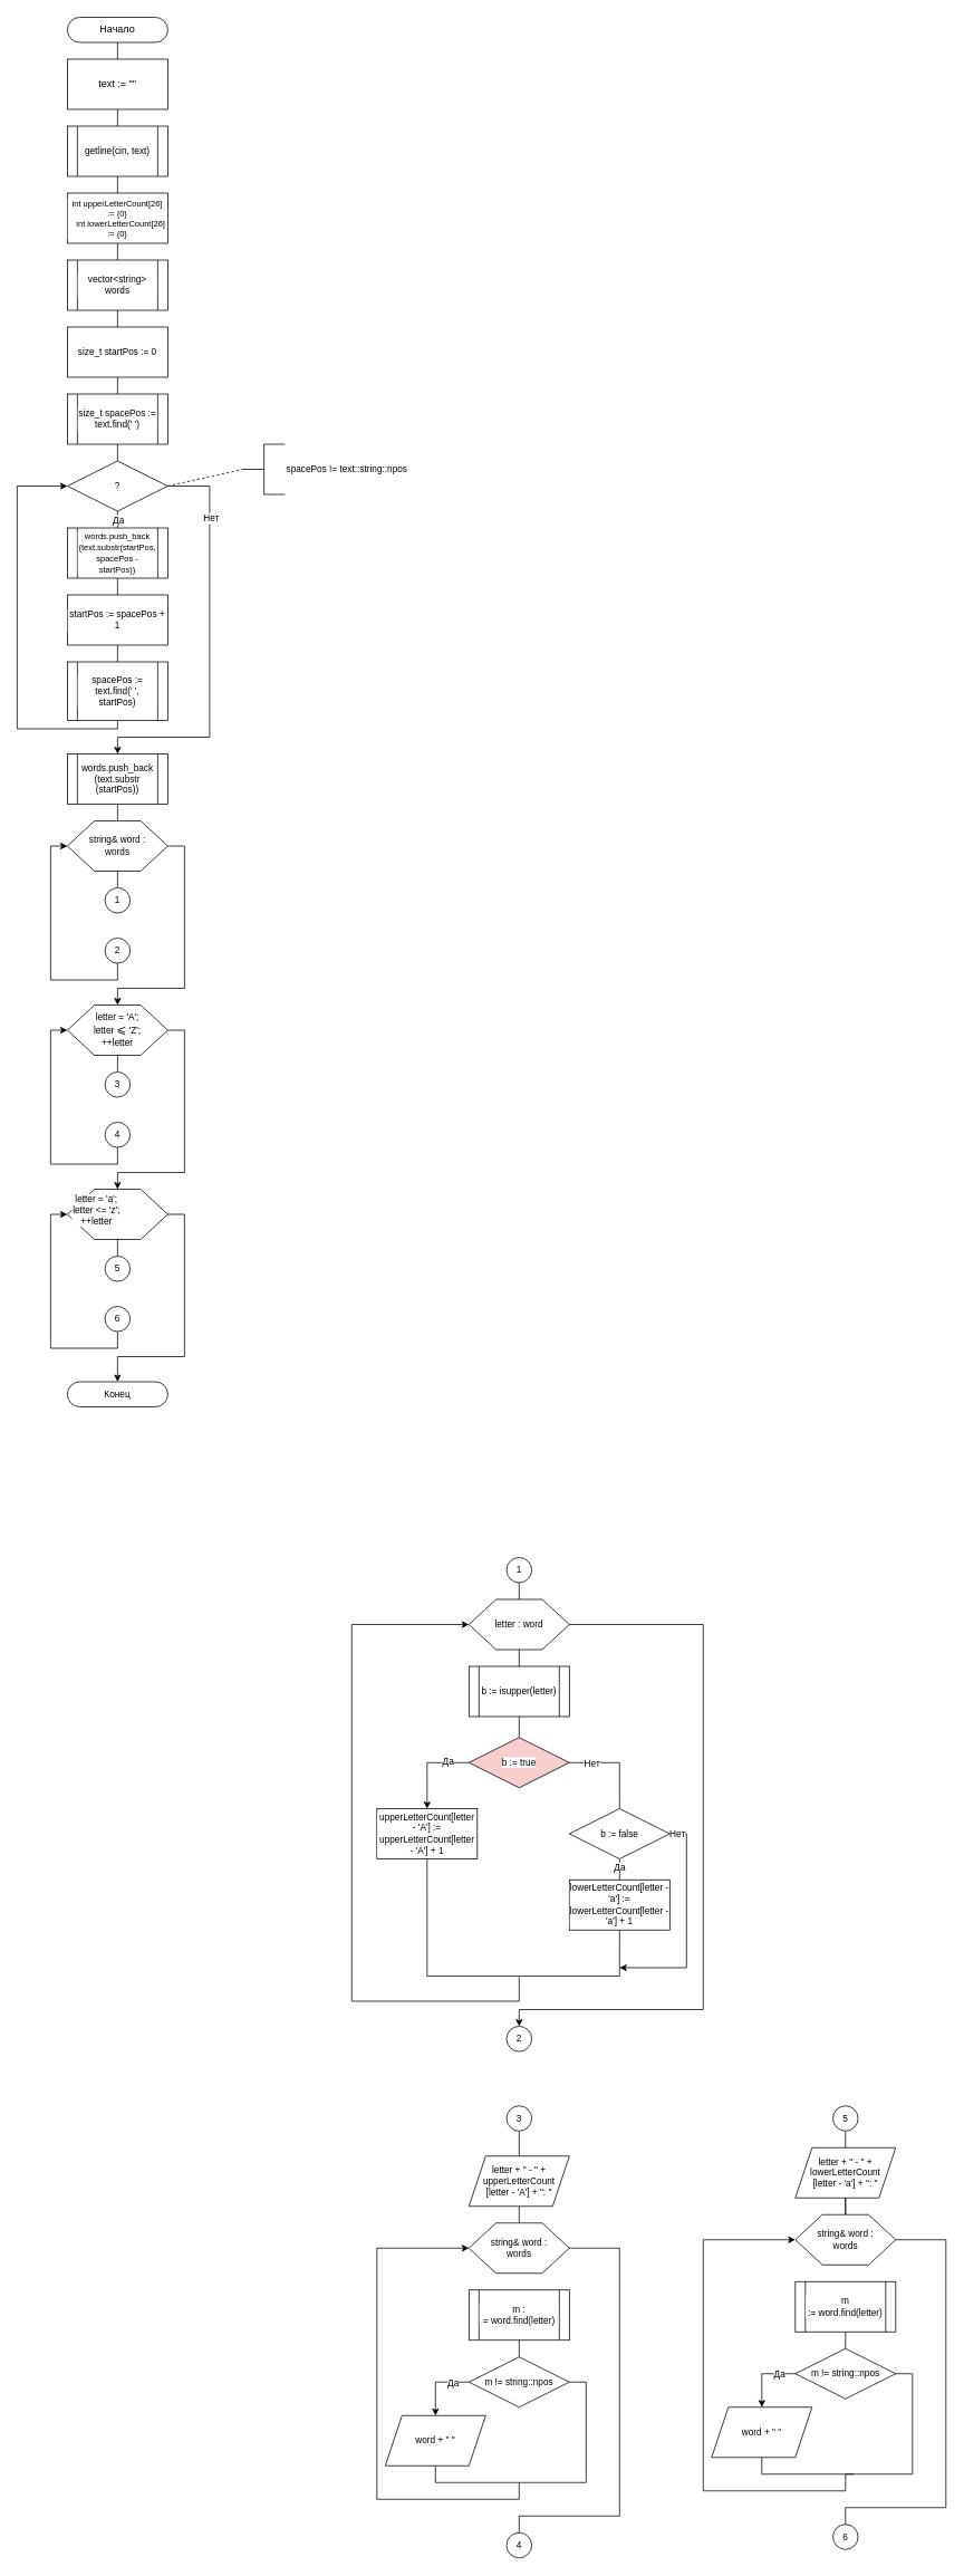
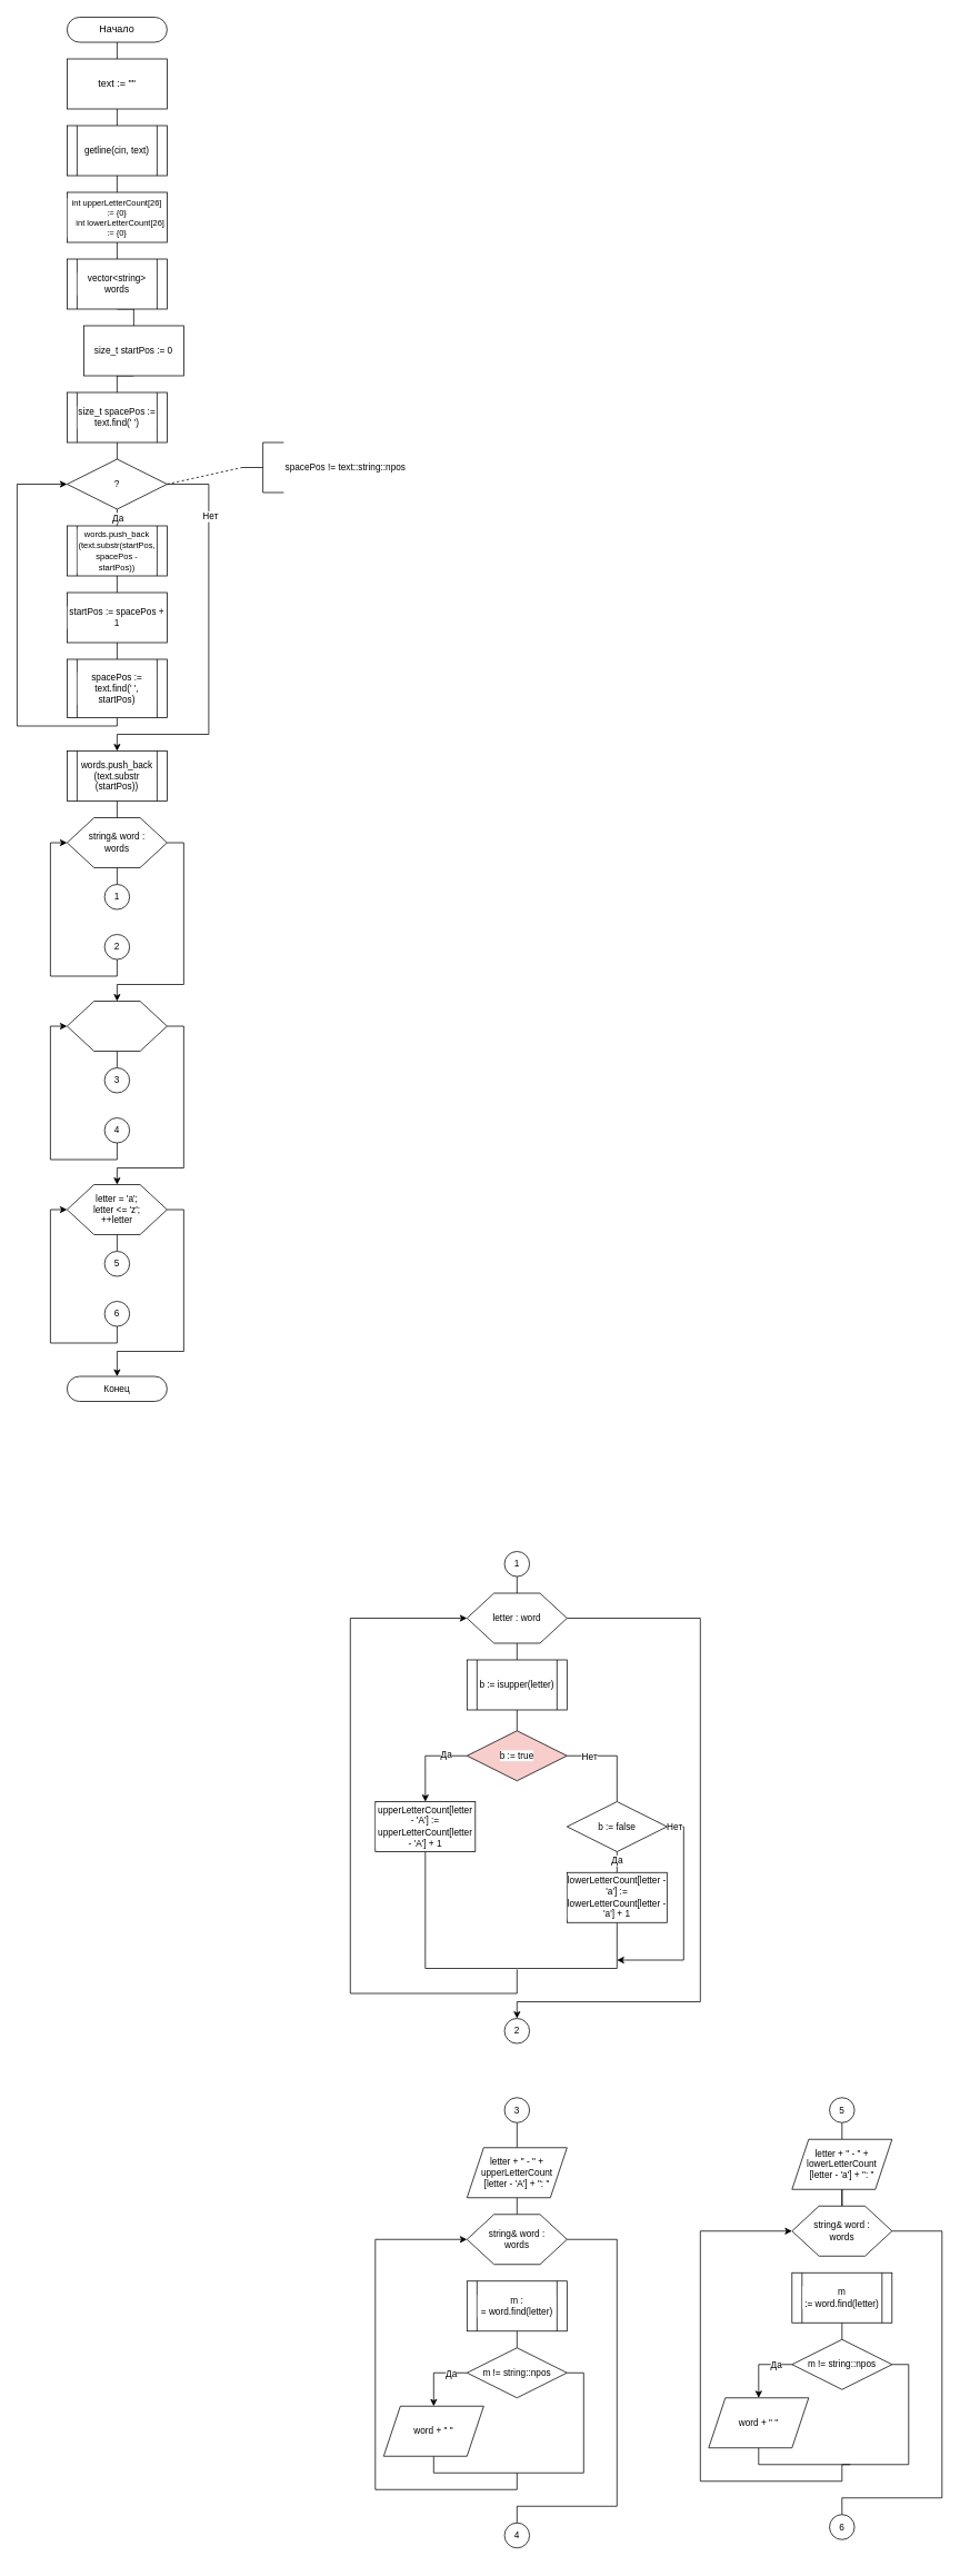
- <mxCell id="13" value="size_t startPos := 0" style="rounded=0;whiteSpace=wrap;html=1;fontFamily=Helvetica;fontSize=11;fontColor=default;labelBackgroundColor=default;" parent="1" vertex="1"><mxGeometry x="80" y="390" width="120" height="60" as="geometry" /></mxCell>
+ <mxCell id="13" value="size_t startPos := 0" style="rounded=0;whiteSpace=wrap;html=1;fontFamily=Helvetica;fontSize=11;fontColor=default;labelBackgroundColor=default;" parent="1" vertex="1"><mxGeometry x="100" y="390" width="120" height="60" as="geometry" /></mxCell>
- <mxCell id="65" value="letter = 'A'; letter&amp;nbsp;&lt;span style=&quot;color: rgb(32, 33, 34); font-family: sans-serif; font-size: 14px; text-align: left;&quot;&gt;⩽&lt;/span&gt;&amp;nbsp;'Z'; ++letter" style="text;html=1;align=center;verticalAlign=middle;whiteSpace=wrap;rounded=0;fontFamily=Helvetica;fontSize=11;fontColor=default;labelBackgroundColor=default;" parent="1" vertex="1"><mxGeometry x="110" y="1215" width="60" height="30" as="geometry" /></mxCell>
- <mxCell id="72" value="letter = 'a'; letter &amp;lt;= 'z'; ++letter" style="text;html=1;align=center;verticalAlign=middle;whiteSpace=wrap;rounded=0;fontFamily=Helvetica;fontSize=11;fontColor=default;labelBackgroundColor=default;" parent="1" vertex="1"><mxGeometry x="85" y="1430" width="60" height="30" as="geometry" /></mxCell>
+ <mxCell id="72" value="letter = 'a'; letter &amp;lt;= 'z'; ++letter" style="text;html=1;align=center;verticalAlign=middle;whiteSpace=wrap;rounded=0;fontFamily=Helvetica;fontSize=11;fontColor=default;labelBackgroundColor=default;" parent="1" vertex="1"><mxGeometry x="110" y="1435" width="60" height="30" as="geometry" /></mxCell>
